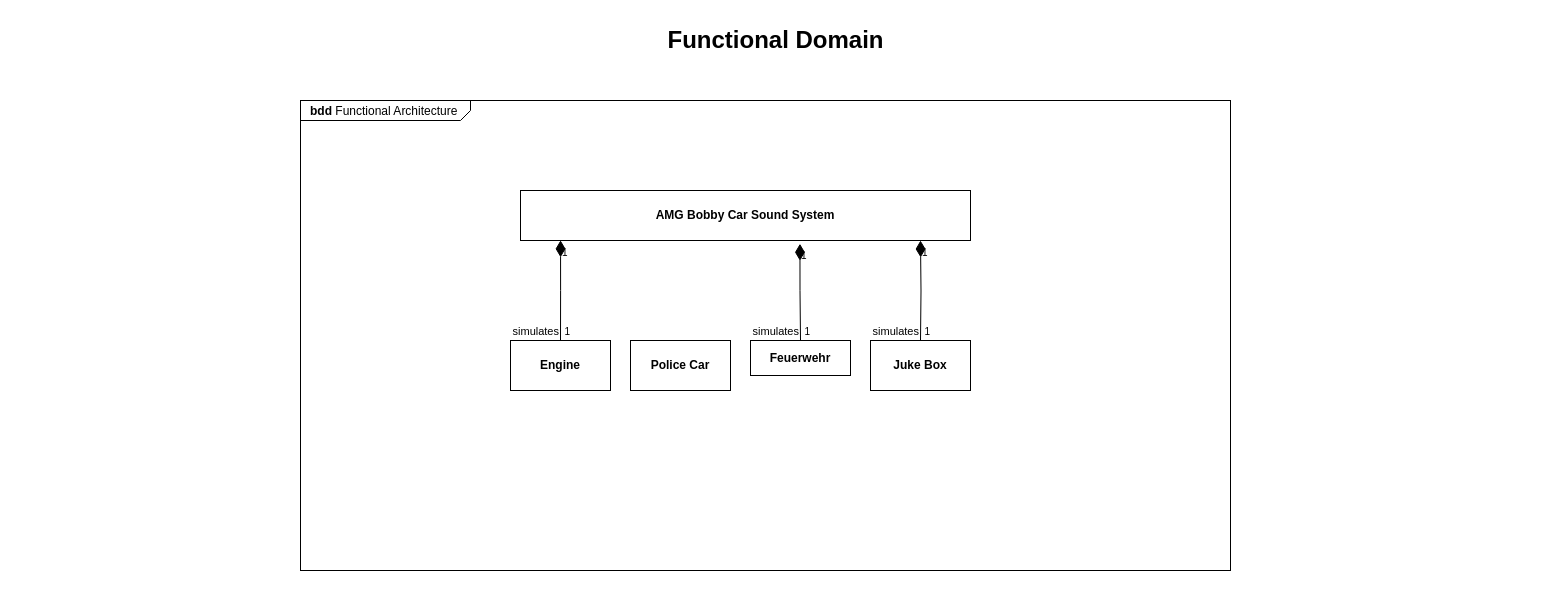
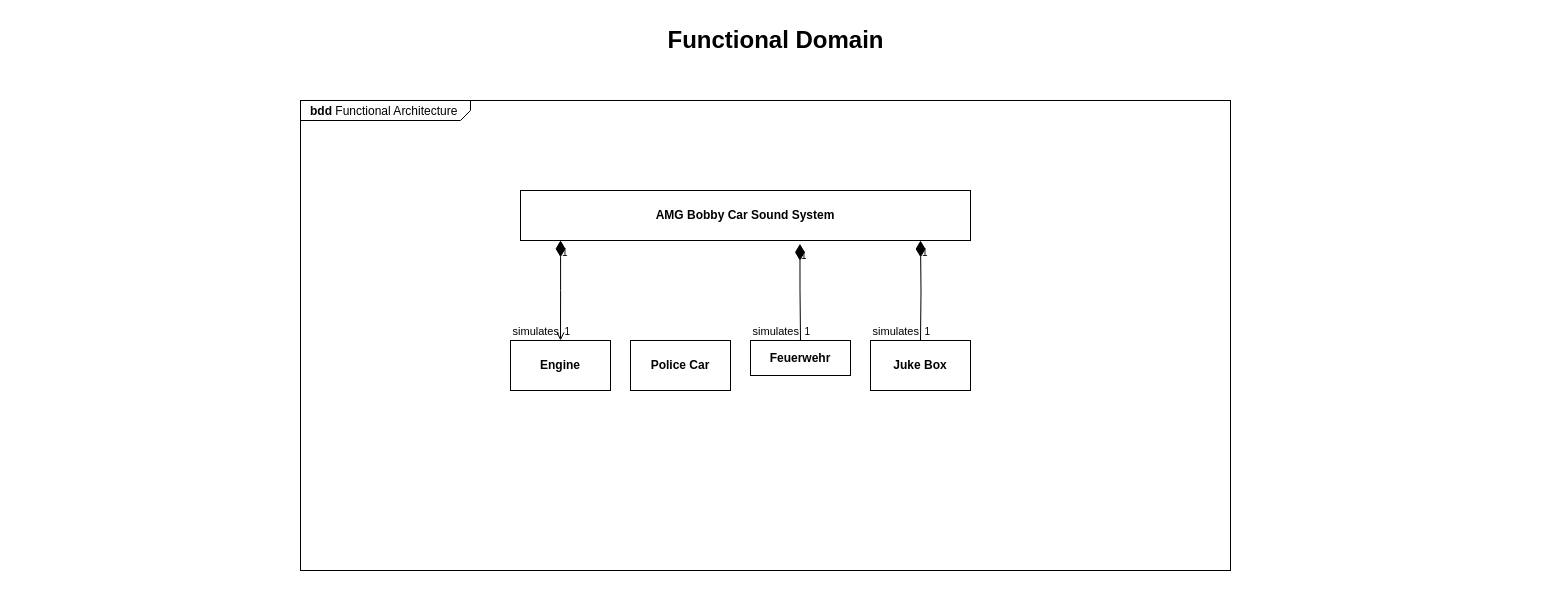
- <mxCell id="6" value="simulates" style="strokeColor=inherit;fillColor=inherit;gradientColor=inherit;align=right;html=1;verticalAlign=bottom;endArrow=none;startArrow=diamondThin;startSize=14;startFill=1;edgeStyle=orthogonalEdgeStyle;endFill=0;labelBackgroundColor=none;rounded=0;exitX=0.089;exitY=0.997;exitDx=0;exitDy=0;exitPerimeter=0;" edge="1" parent="3" source="4" target="5"><mxGeometry x="1" relative="1" as="geometry" /></mxCell>
+ <mxCell id="6" value="simulates" style="strokeColor=inherit;fillColor=inherit;gradientColor=inherit;align=right;html=1;verticalAlign=bottom;endArrow=open;startArrow=diamondThin;startSize=14;startFill=1;edgeStyle=orthogonalEdgeStyle;endFill=0;labelBackgroundColor=none;rounded=0;exitX=0.089;exitY=0.997;exitDx=0;exitDy=0;exitPerimeter=0;" edge="1" parent="3" source="4" target="5"><mxGeometry x="1" relative="1" as="geometry" /></mxCell>
